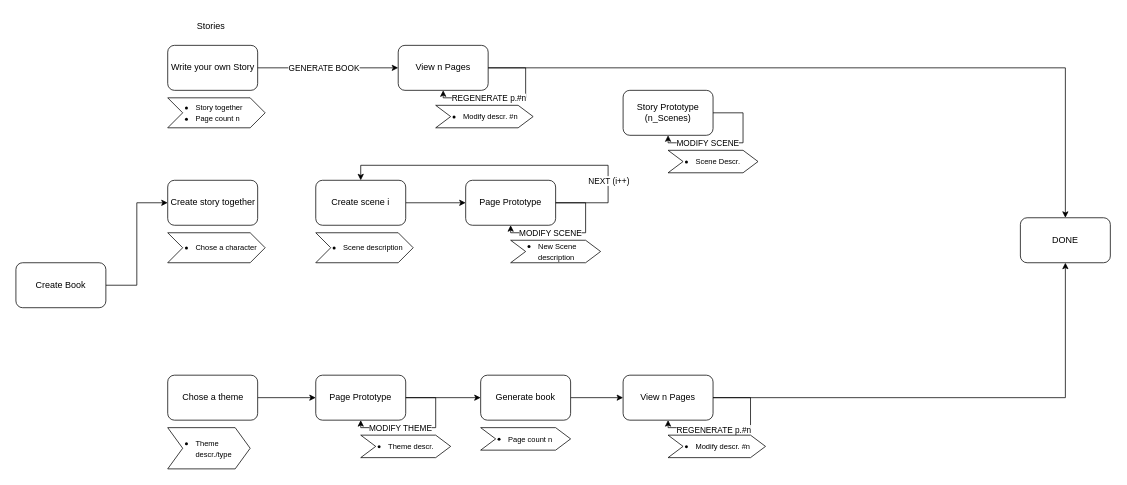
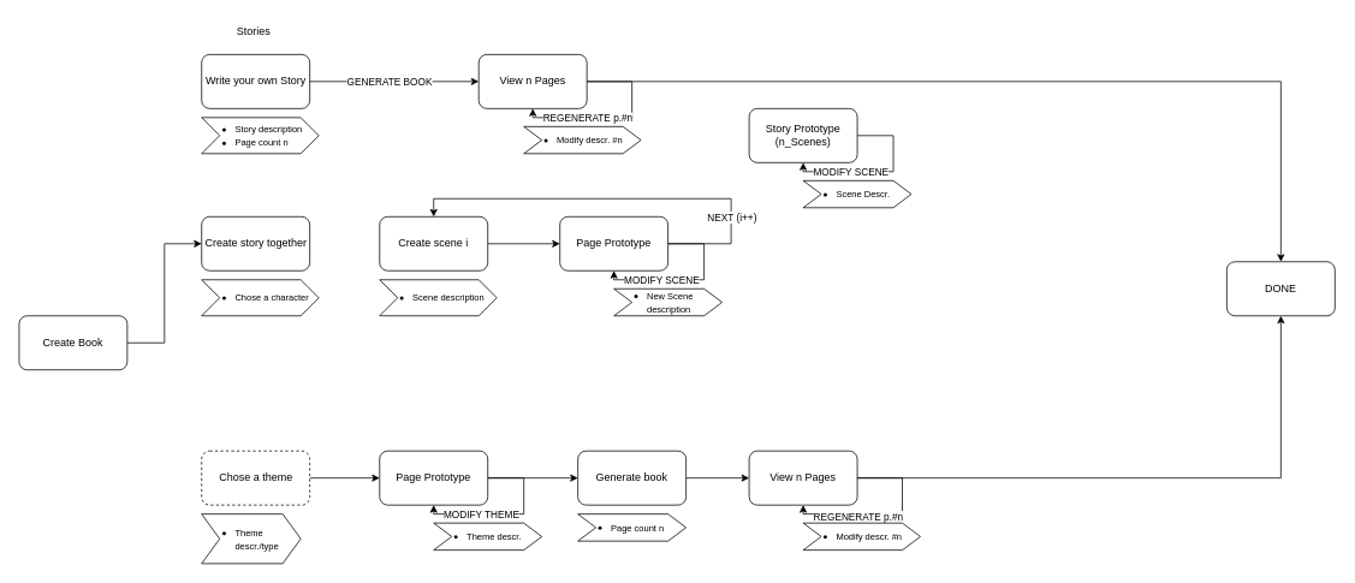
- <mxCell id="9" value="&lt;div&gt;&lt;ul style=&quot;padding-left: 35px;&quot;&gt;&lt;li&gt;&lt;span style=&quot;font-size: 10px;&quot;&gt;Story together&lt;/span&gt;&lt;/li&gt;&lt;li&gt;&lt;span style=&quot;font-size: 10px;&quot;&gt;Page count n&lt;/span&gt;&lt;/li&gt;&lt;/ul&gt;&lt;/div&gt;" style="shape=step;perimeter=stepPerimeter;whiteSpace=wrap;html=1;fixedSize=1;align=left;" parent="1" vertex="1"><mxGeometry x="222.5" y="130" width="130" height="40" as="geometry" /></mxCell>
+ <mxCell id="9" value="&lt;div&gt;&lt;ul style=&quot;padding-left: 35px;&quot;&gt;&lt;li&gt;&lt;span style=&quot;font-size: 10px;&quot;&gt;Story description&lt;/span&gt;&lt;/li&gt;&lt;li&gt;&lt;span style=&quot;font-size: 10px;&quot;&gt;Page count n&lt;/span&gt;&lt;/li&gt;&lt;/ul&gt;&lt;/div&gt;" style="shape=step;perimeter=stepPerimeter;whiteSpace=wrap;html=1;fixedSize=1;align=left;" parent="1" vertex="1"><mxGeometry x="222.5" y="130" width="130" height="40" as="geometry" /></mxCell>
- <mxCell id="7" value="Chose a theme" style="rounded=1;whiteSpace=wrap;html=1;" parent="1" vertex="1"><mxGeometry x="222.5" y="500" width="120" height="60" as="geometry" /></mxCell>
+ <mxCell id="7" value="Chose a theme" style="rounded=1;whiteSpace=wrap;html=1;dashed=1;" parent="1" vertex="1"><mxGeometry x="222.5" y="500" width="120" height="60" as="geometry" /></mxCell>
